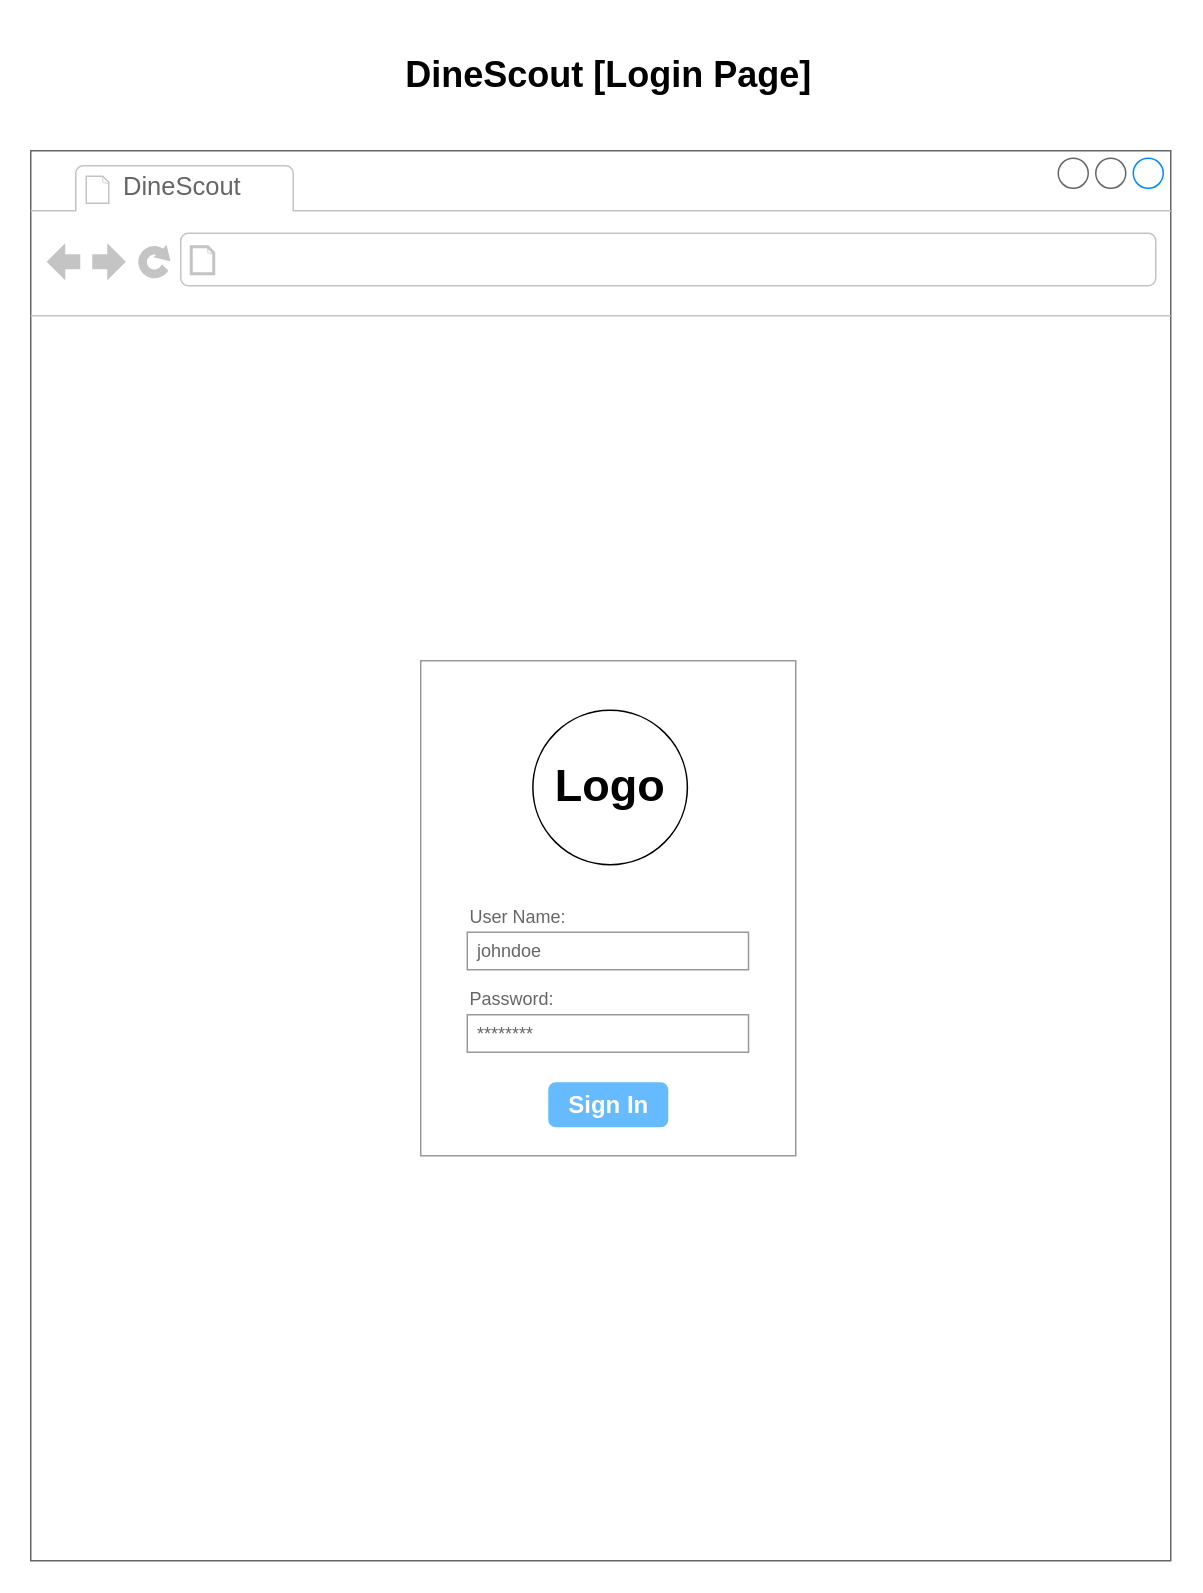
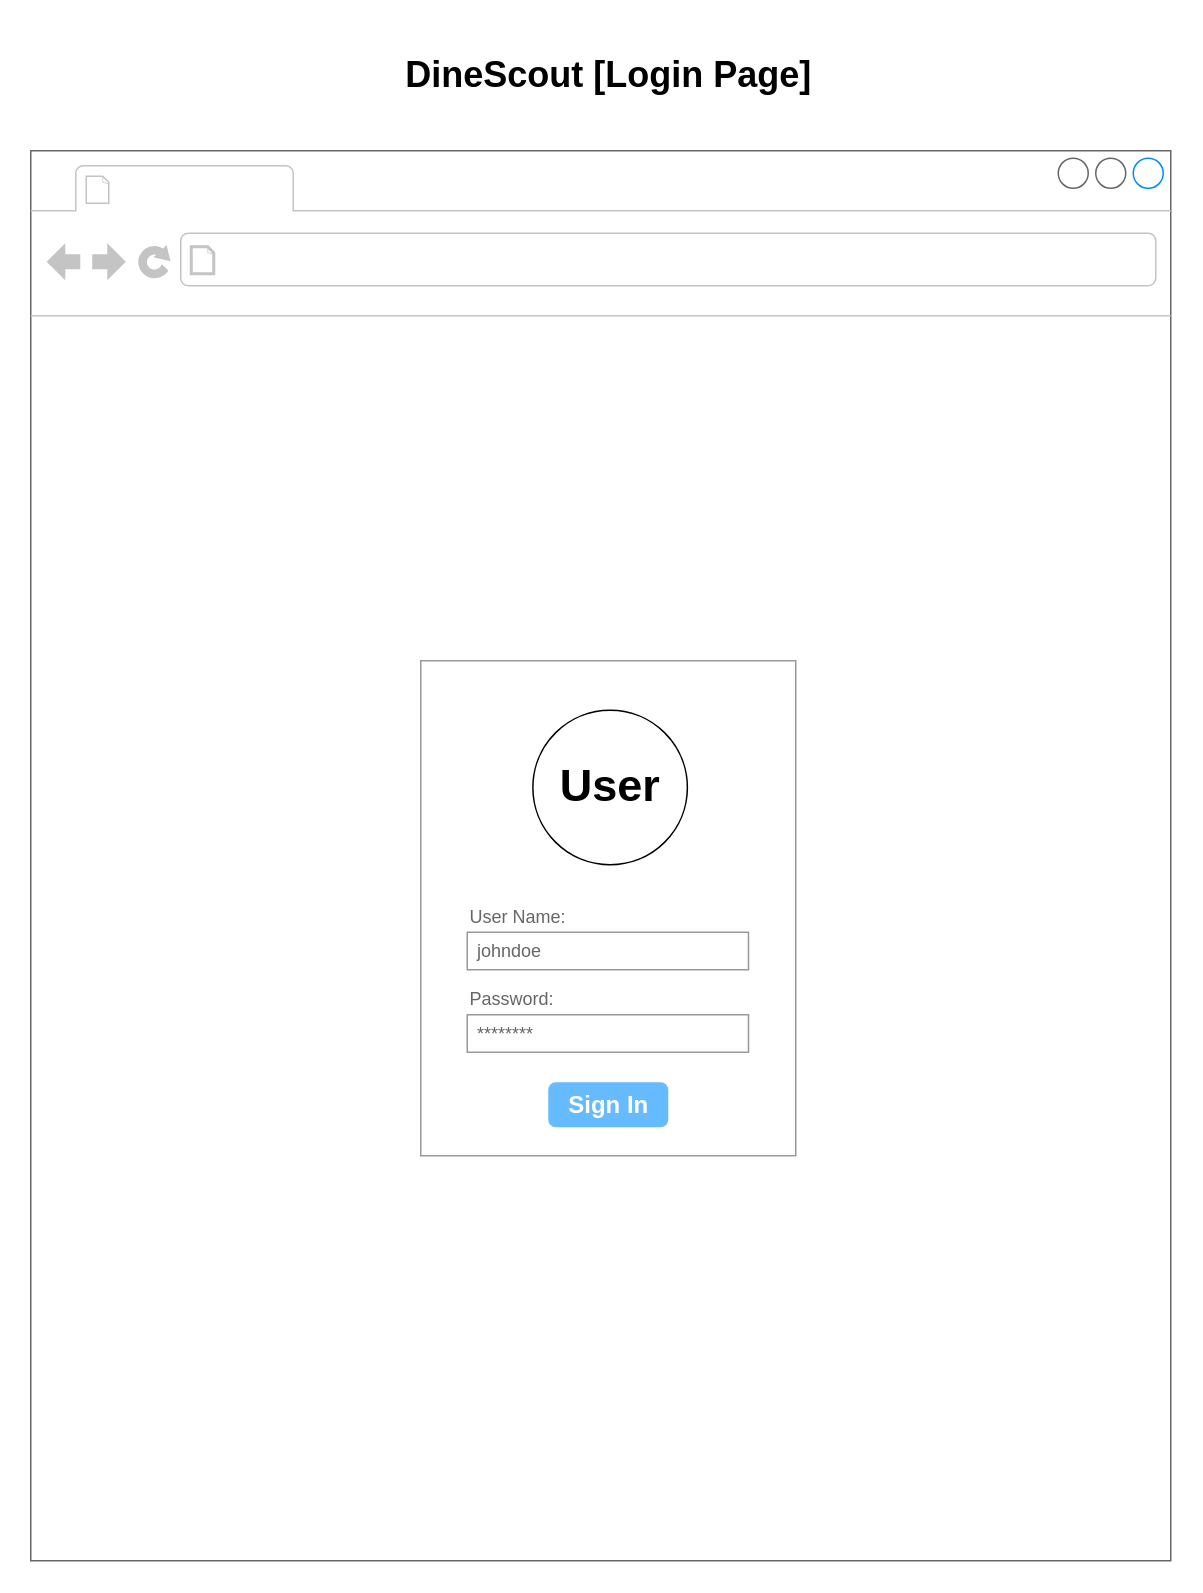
- <mxCell id="3" value="DineScout" style="strokeWidth=1;shadow=0;dashed=0;align=center;html=1;shape=mxgraph.mockup.containers.anchor;fontSize=17;fontColor=#666666;align=left;whiteSpace=wrap;" parent="2" vertex="1"><mxGeometry x="60" y="12" width="110" height="26" as="geometry" /></mxCell>
- <mxCell id="12" value="&lt;p style=&quot;line-height: 120%;&quot;&gt;&lt;font style=&quot;font-size: 30px;&quot;&gt;Logo&lt;/font&gt;&lt;/p&gt;" style="text;strokeColor=none;fillColor=none;html=1;fontSize=24;fontStyle=1;verticalAlign=middle;align=center;" parent="4" vertex="1"><mxGeometry x="39.88" y="48" width="172.75" height="73" as="geometry" /></mxCell>
+ <mxCell id="12" value="&lt;p style=&quot;line-height: 120%;&quot;&gt;&lt;font style=&quot;font-size: 30px;&quot;&gt;User&lt;/font&gt;&lt;/p&gt;" style="text;strokeColor=none;fillColor=none;html=1;fontSize=24;fontStyle=1;verticalAlign=middle;align=center;" parent="4" vertex="1"><mxGeometry x="39.88" y="48" width="172.75" height="73" as="geometry" /></mxCell>
